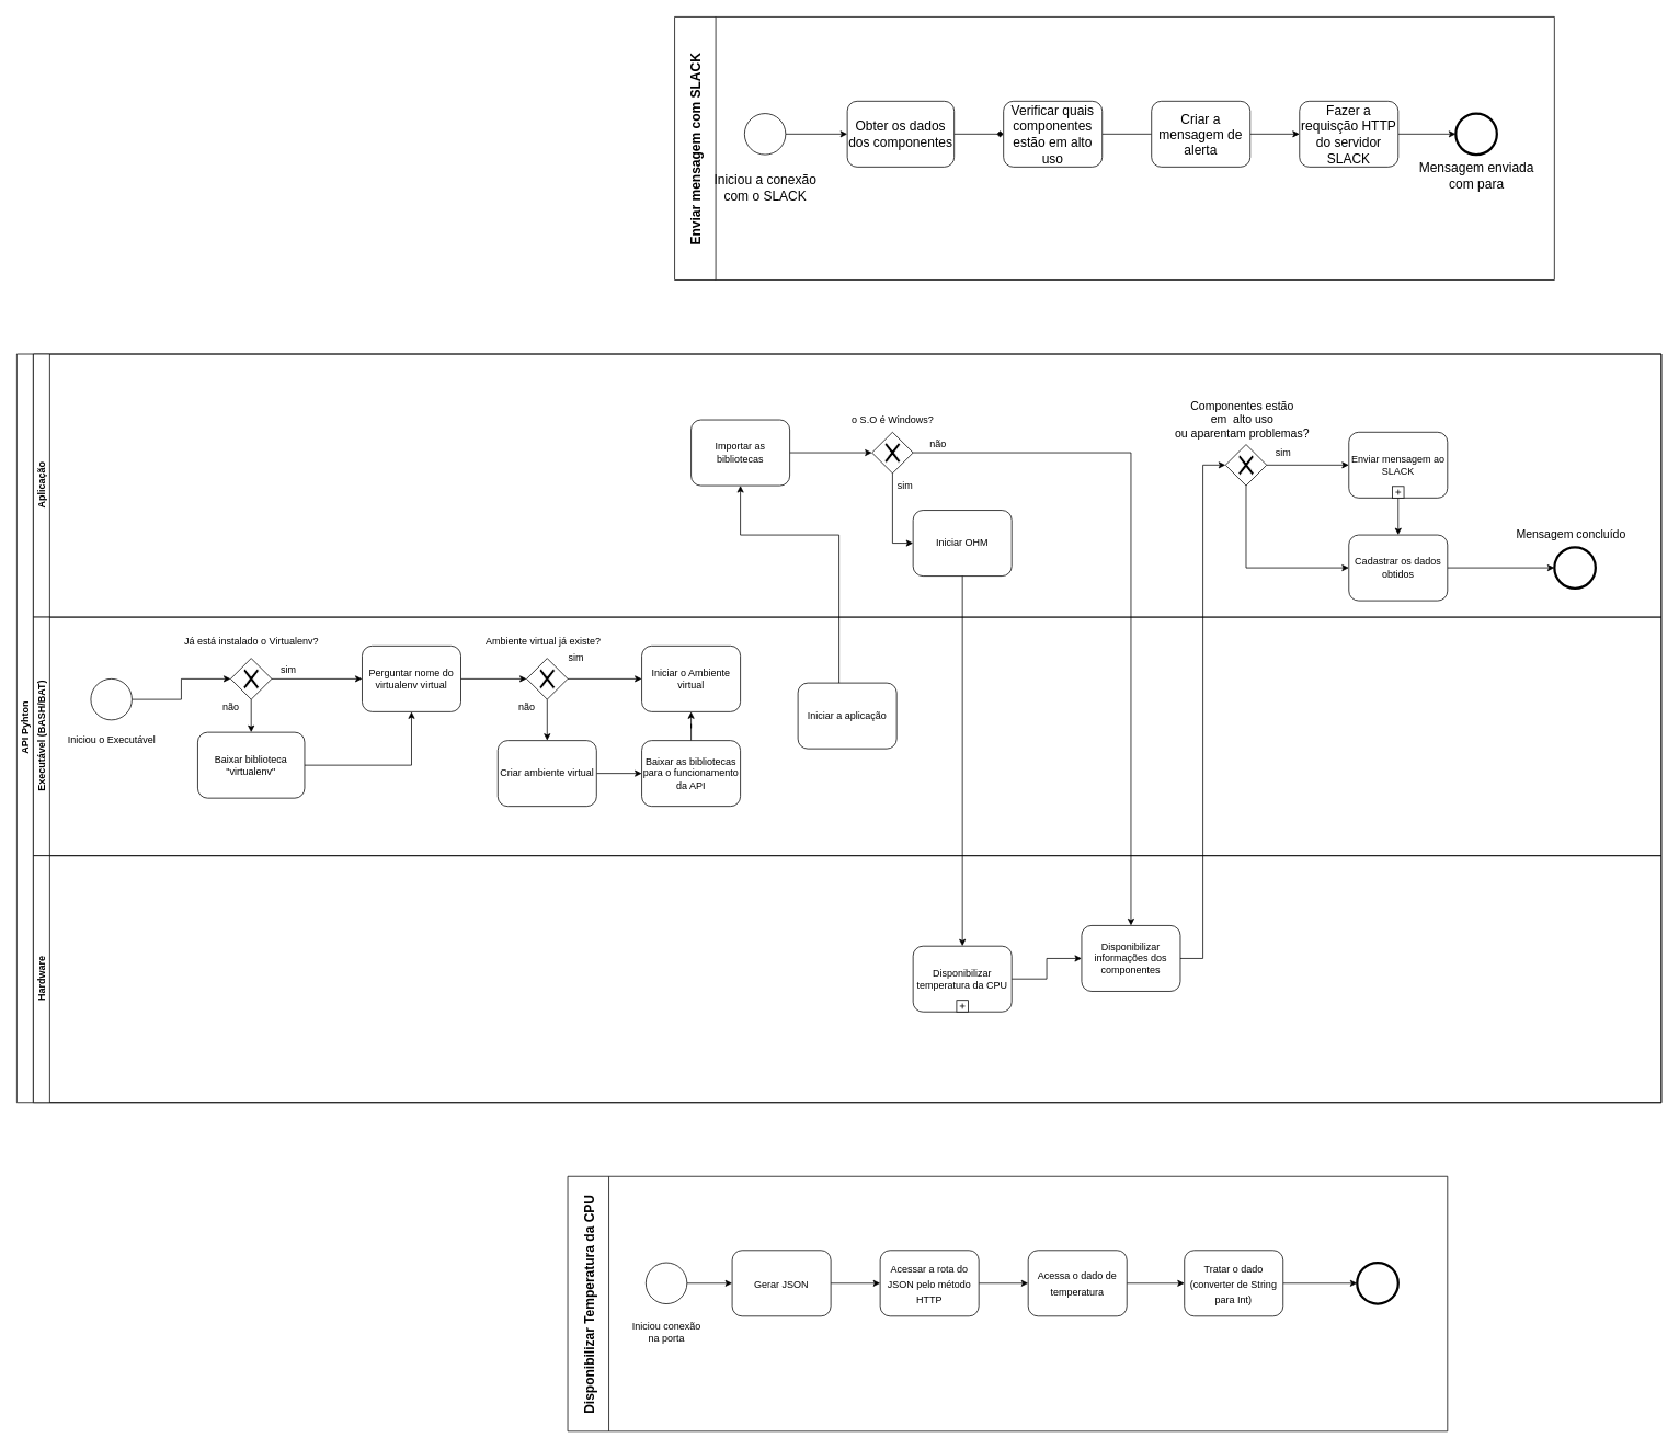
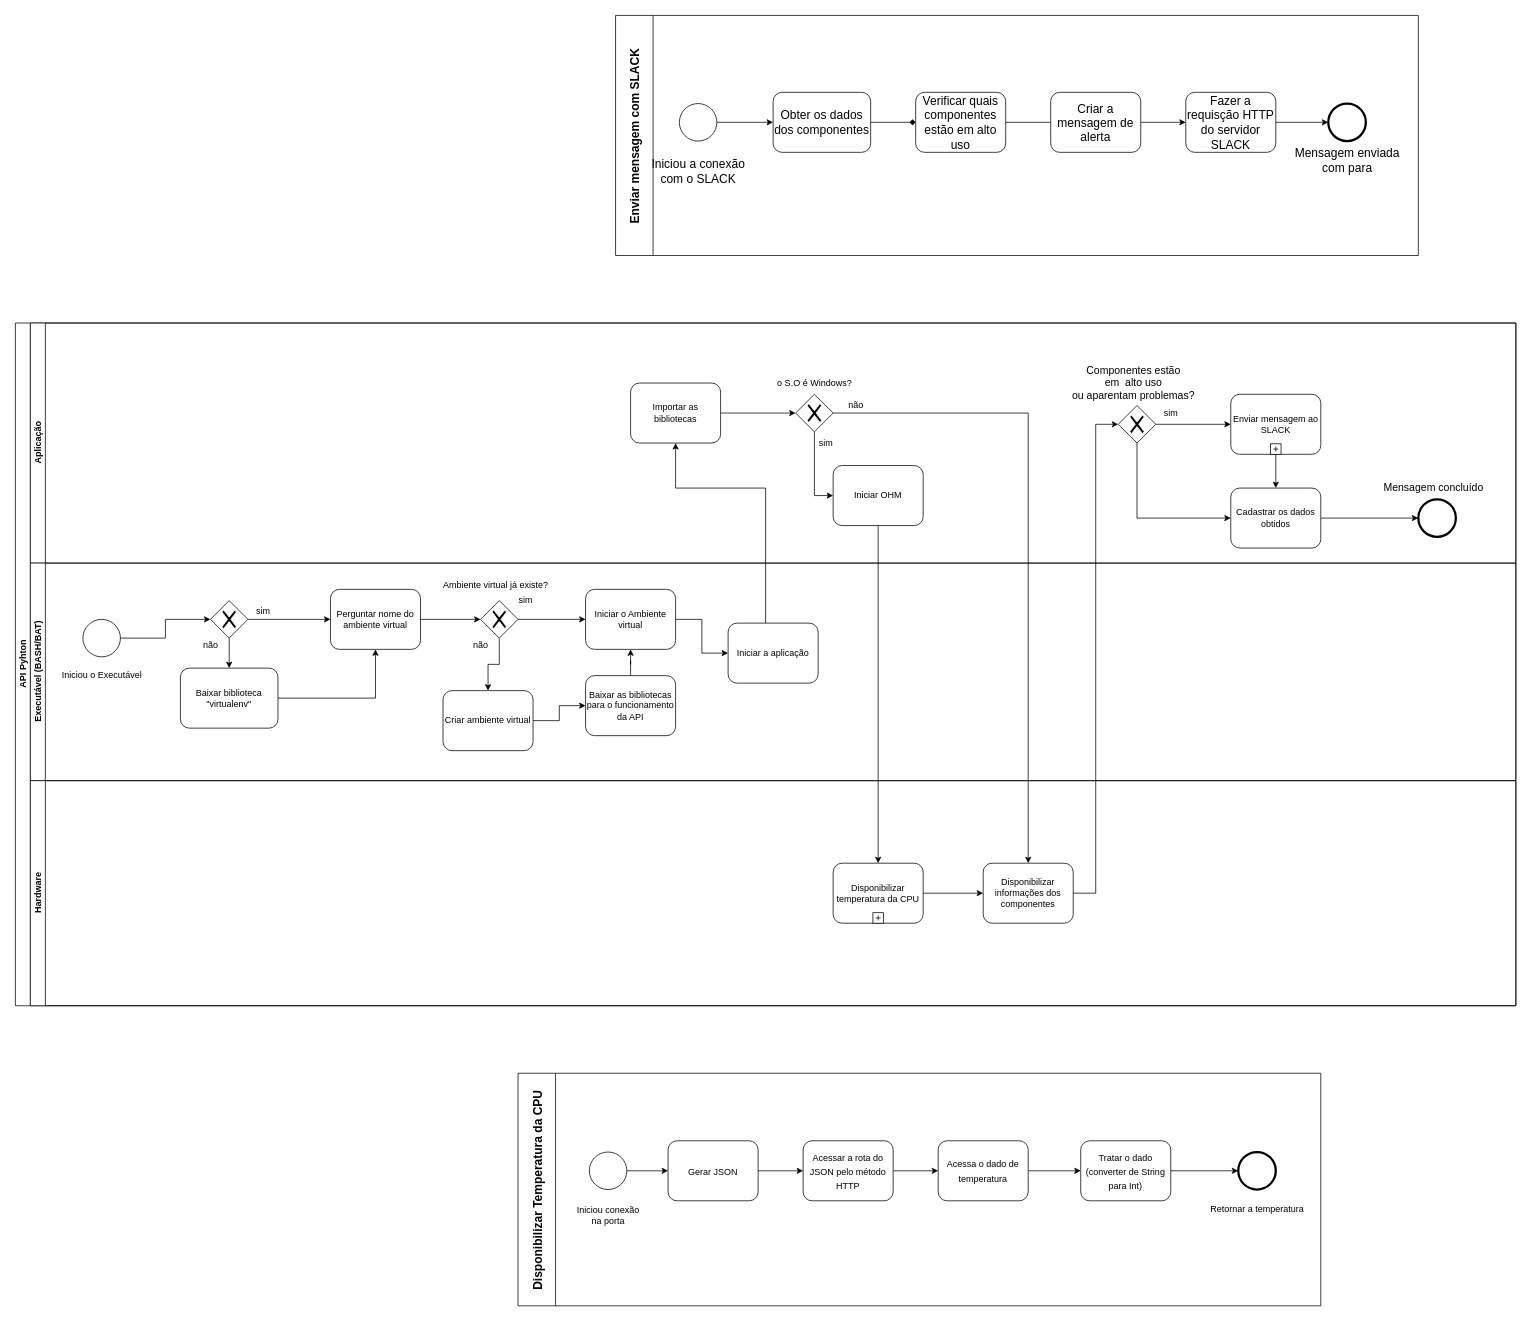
- <mxCell id="23" value="Já está instalado o Virtualenv?" style="text;html=1;align=center;verticalAlign=middle;resizable=0;points=[];autosize=1;" vertex="1" parent="22"><mxGeometry x="175" y="20" width="180" height="20" as="geometry" /></mxCell>
- <mxCell id="29" value="Perguntar nome do virtualenv virtual" style="shape=ext;rounded=1;html=1;whiteSpace=wrap;" vertex="1" parent="22"><mxGeometry x="400" y="35" width="120" height="80" as="geometry" /></mxCell>
+ <mxCell id="29" value="Perguntar nome do ambiente virtual" style="shape=ext;rounded=1;html=1;whiteSpace=wrap;" vertex="1" parent="22"><mxGeometry x="400" y="35" width="120" height="80" as="geometry" /></mxCell>
+ <mxCell id="35" style="edgeStyle=orthogonalEdgeStyle;rounded=0;orthogonalLoop=1;jettySize=auto;html=1;entryX=0;entryY=0.5;entryDx=0;entryDy=0;" edge="1" parent="22" source="36" target="40"><mxGeometry relative="1" as="geometry" /></mxCell>
- <mxCell id="45" value="Criar ambiente virtual" style="shape=ext;rounded=1;html=1;whiteSpace=wrap;" vertex="1" parent="22"><mxGeometry x="565" y="150" width="120" height="80" as="geometry" /></mxCell>
+ <mxCell id="45" value="Criar ambiente virtual" style="shape=ext;rounded=1;html=1;whiteSpace=wrap;" vertex="1" parent="22"><mxGeometry x="550" y="170" width="120" height="80" as="geometry" /></mxCell>
- <mxCell id="53" value="Disponibilizar informações dos componentes" style="shape=ext;rounded=1;html=1;whiteSpace=wrap;" vertex="1" parent="49"><mxGeometry x="1275" y="85" width="120" height="80" as="geometry" /></mxCell>
+ <mxCell id="53" value="Disponibilizar informações dos componentes" style="shape=ext;rounded=1;html=1;whiteSpace=wrap;" vertex="1" parent="49"><mxGeometry x="1270" y="110" width="120" height="80" as="geometry" /></mxCell>
+ <mxCell id="73" value="&lt;font style=&quot;font-size: 12px&quot;&gt;Retornar a temperatura&lt;br&gt;&lt;/font&gt;" style="text;html=1;align=center;verticalAlign=middle;resizable=0;points=[];autosize=1;fontSize=16;" vertex="1" parent="60"><mxGeometry x="915" y="165" width="140" height="30" as="geometry" /></mxCell>
